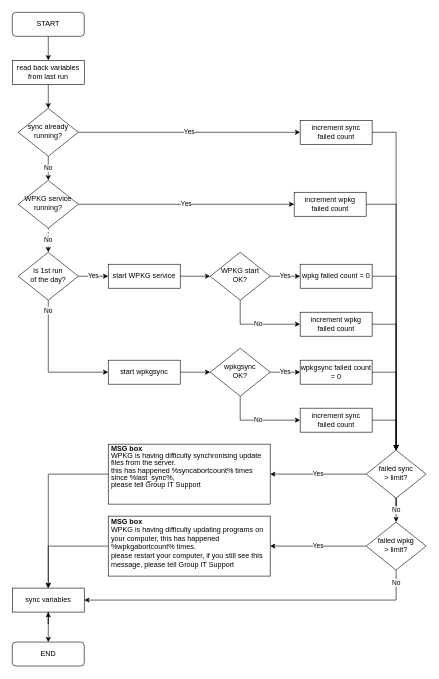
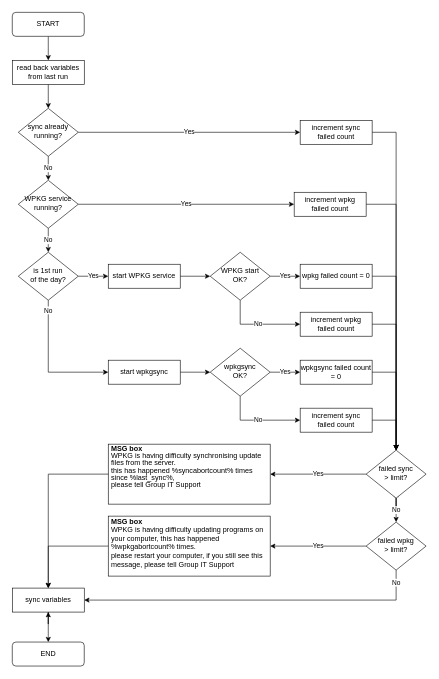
- <mxCell id="11" value="No" style="edgeStyle=orthogonalEdgeStyle;rounded=0;orthogonalLoop=1;jettySize=auto;html=1;dashed=1;" edge="1" parent="1" source="13" target="18"><mxGeometry relative="1" as="geometry" /></mxCell>
+ <mxCell id="11" value="No" style="edgeStyle=orthogonalEdgeStyle;rounded=0;orthogonalLoop=1;jettySize=auto;html=1;" edge="1" parent="1" source="13" target="18"><mxGeometry relative="1" as="geometry" /></mxCell>
